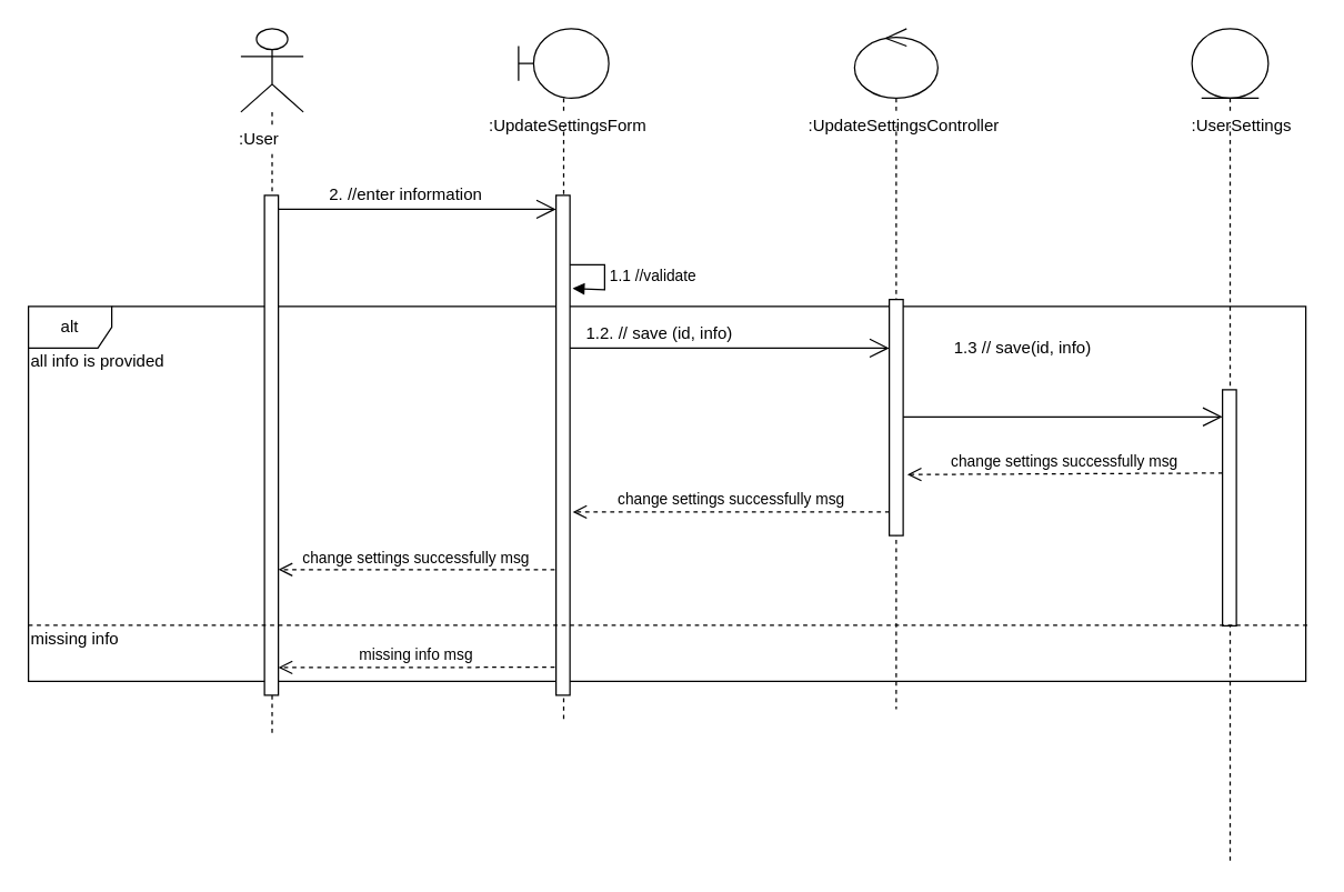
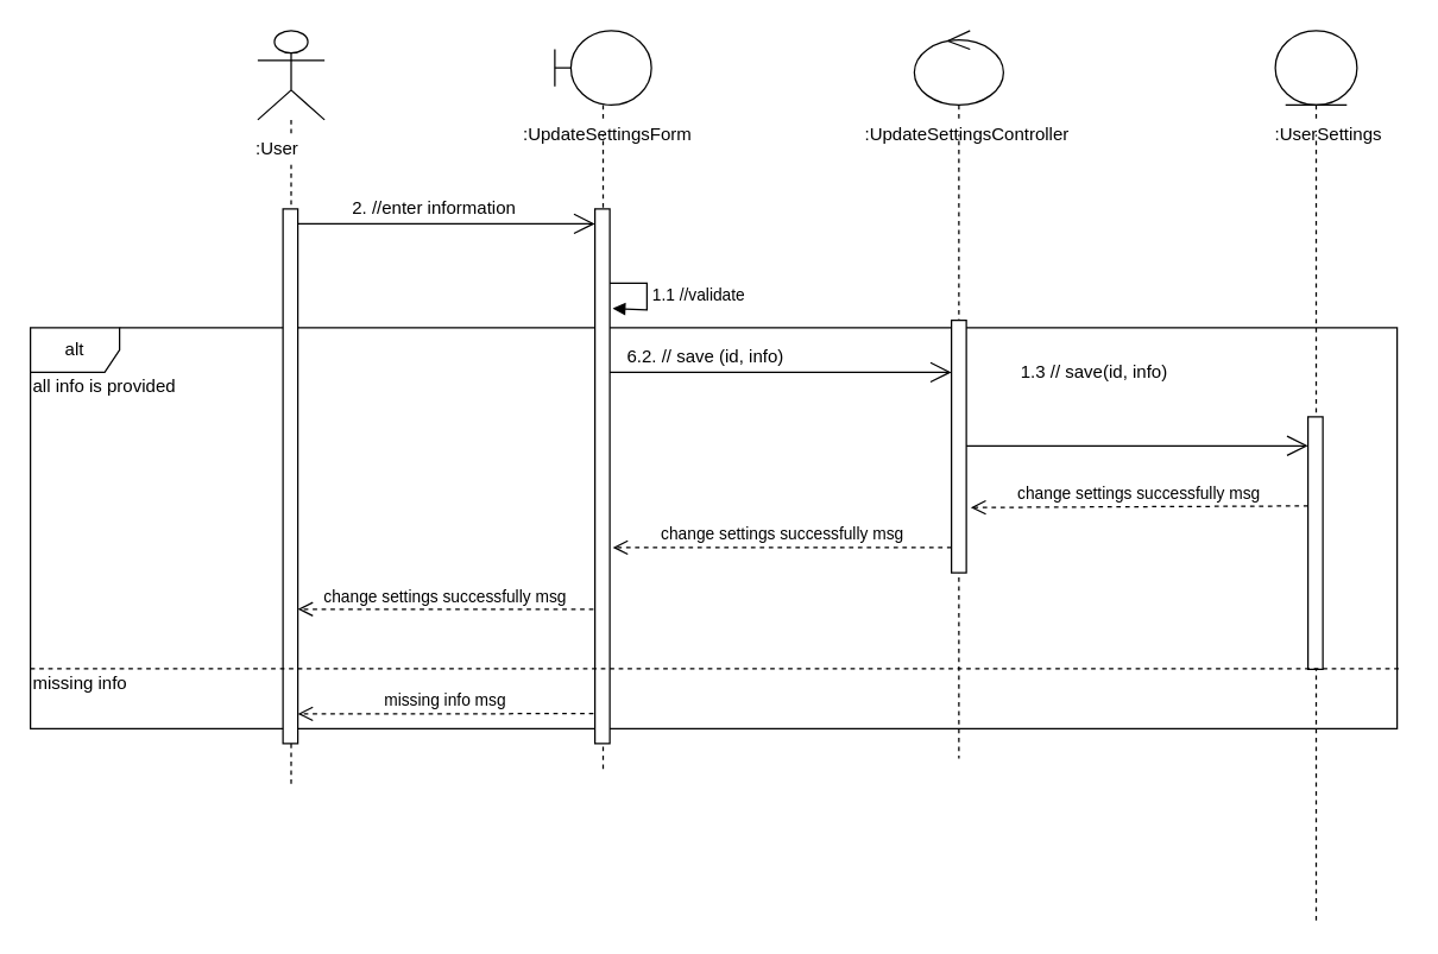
- <mxCell id="20" value="1.2. // save (id, info)" style="text;html=1;resizable=0;points=[];autosize=1;align=left;verticalAlign=top;spacingTop=-4;" parent="1" vertex="1"><mxGeometry y="230" width="120" height="20" as="geometry" x="420" /></mxCell>
+ <mxCell id="20" value="6.2. // save (id, info)" style="text;html=1;resizable=0;points=[];autosize=1;align=left;verticalAlign=top;spacingTop=-4;" parent="1" vertex="1"><mxGeometry y="230" width="120" height="20" as="geometry" x="420" /></mxCell>
